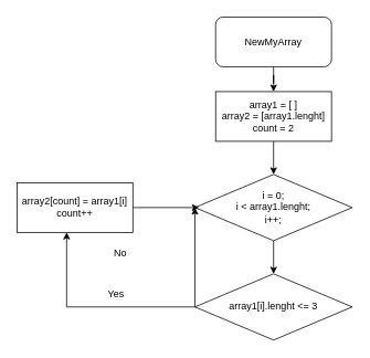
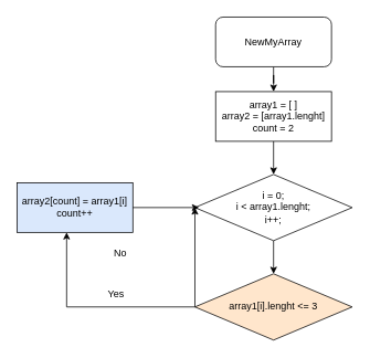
- <mxCell id="9" value="array2[count] = array1[i]&lt;br&gt;count++" style="rounded=0;whiteSpace=wrap;html=1;" vertex="1" parent="1"><mxGeometry x="20" y="220" width="140" height="60" as="geometry" /></mxCell>
+ <mxCell id="9" value="array2[count] = array1[i]&lt;br&gt;count++" style="rounded=0;whiteSpace=wrap;html=1;fillColor=#dae8fc;" vertex="1" parent="1"><mxGeometry x="20" y="220" width="140" height="60" as="geometry" /></mxCell>
- <mxCell id="8" value="array1[i].lenght &amp;lt;= 3" style="rhombus;whiteSpace=wrap;html=1;" vertex="1" parent="1"><mxGeometry x="235" y="330" width="190" height="80" as="geometry" /></mxCell>
+ <mxCell id="8" value="array1[i].lenght &amp;lt;= 3" style="rhombus;whiteSpace=wrap;html=1;fillColor=#ffe6cc;" vertex="1" parent="1"><mxGeometry x="235" y="330" width="190" height="80" as="geometry" /></mxCell>
